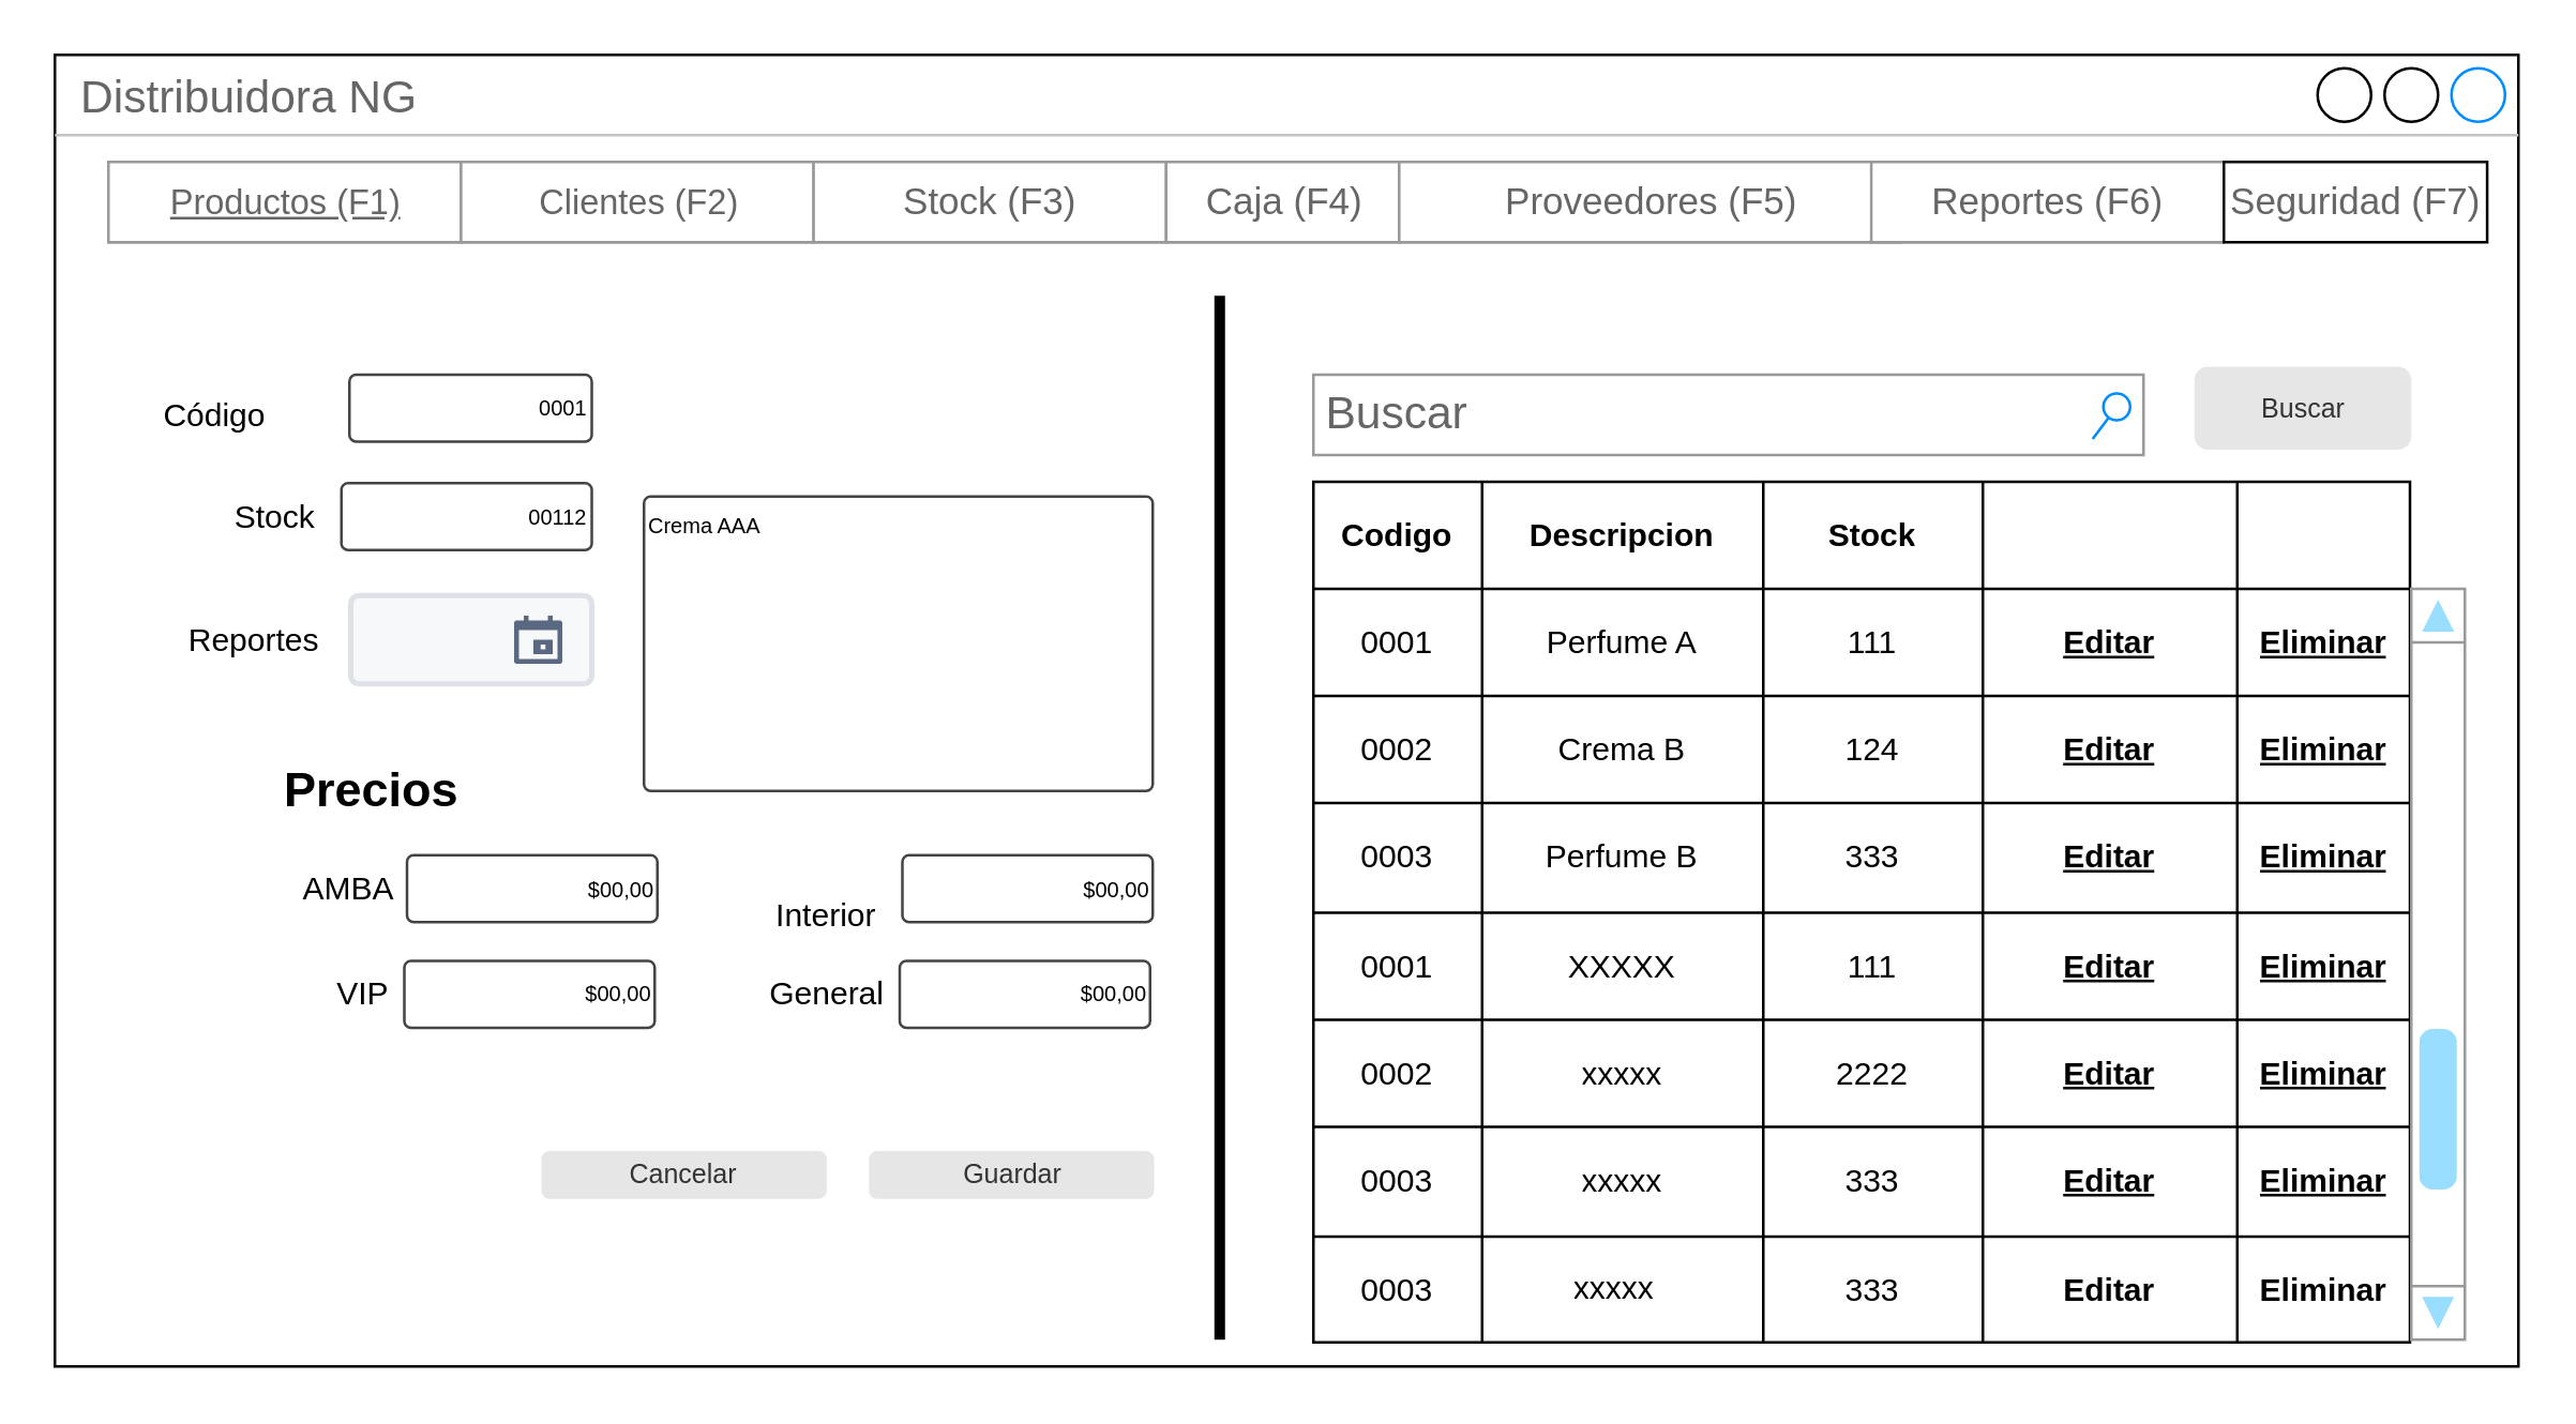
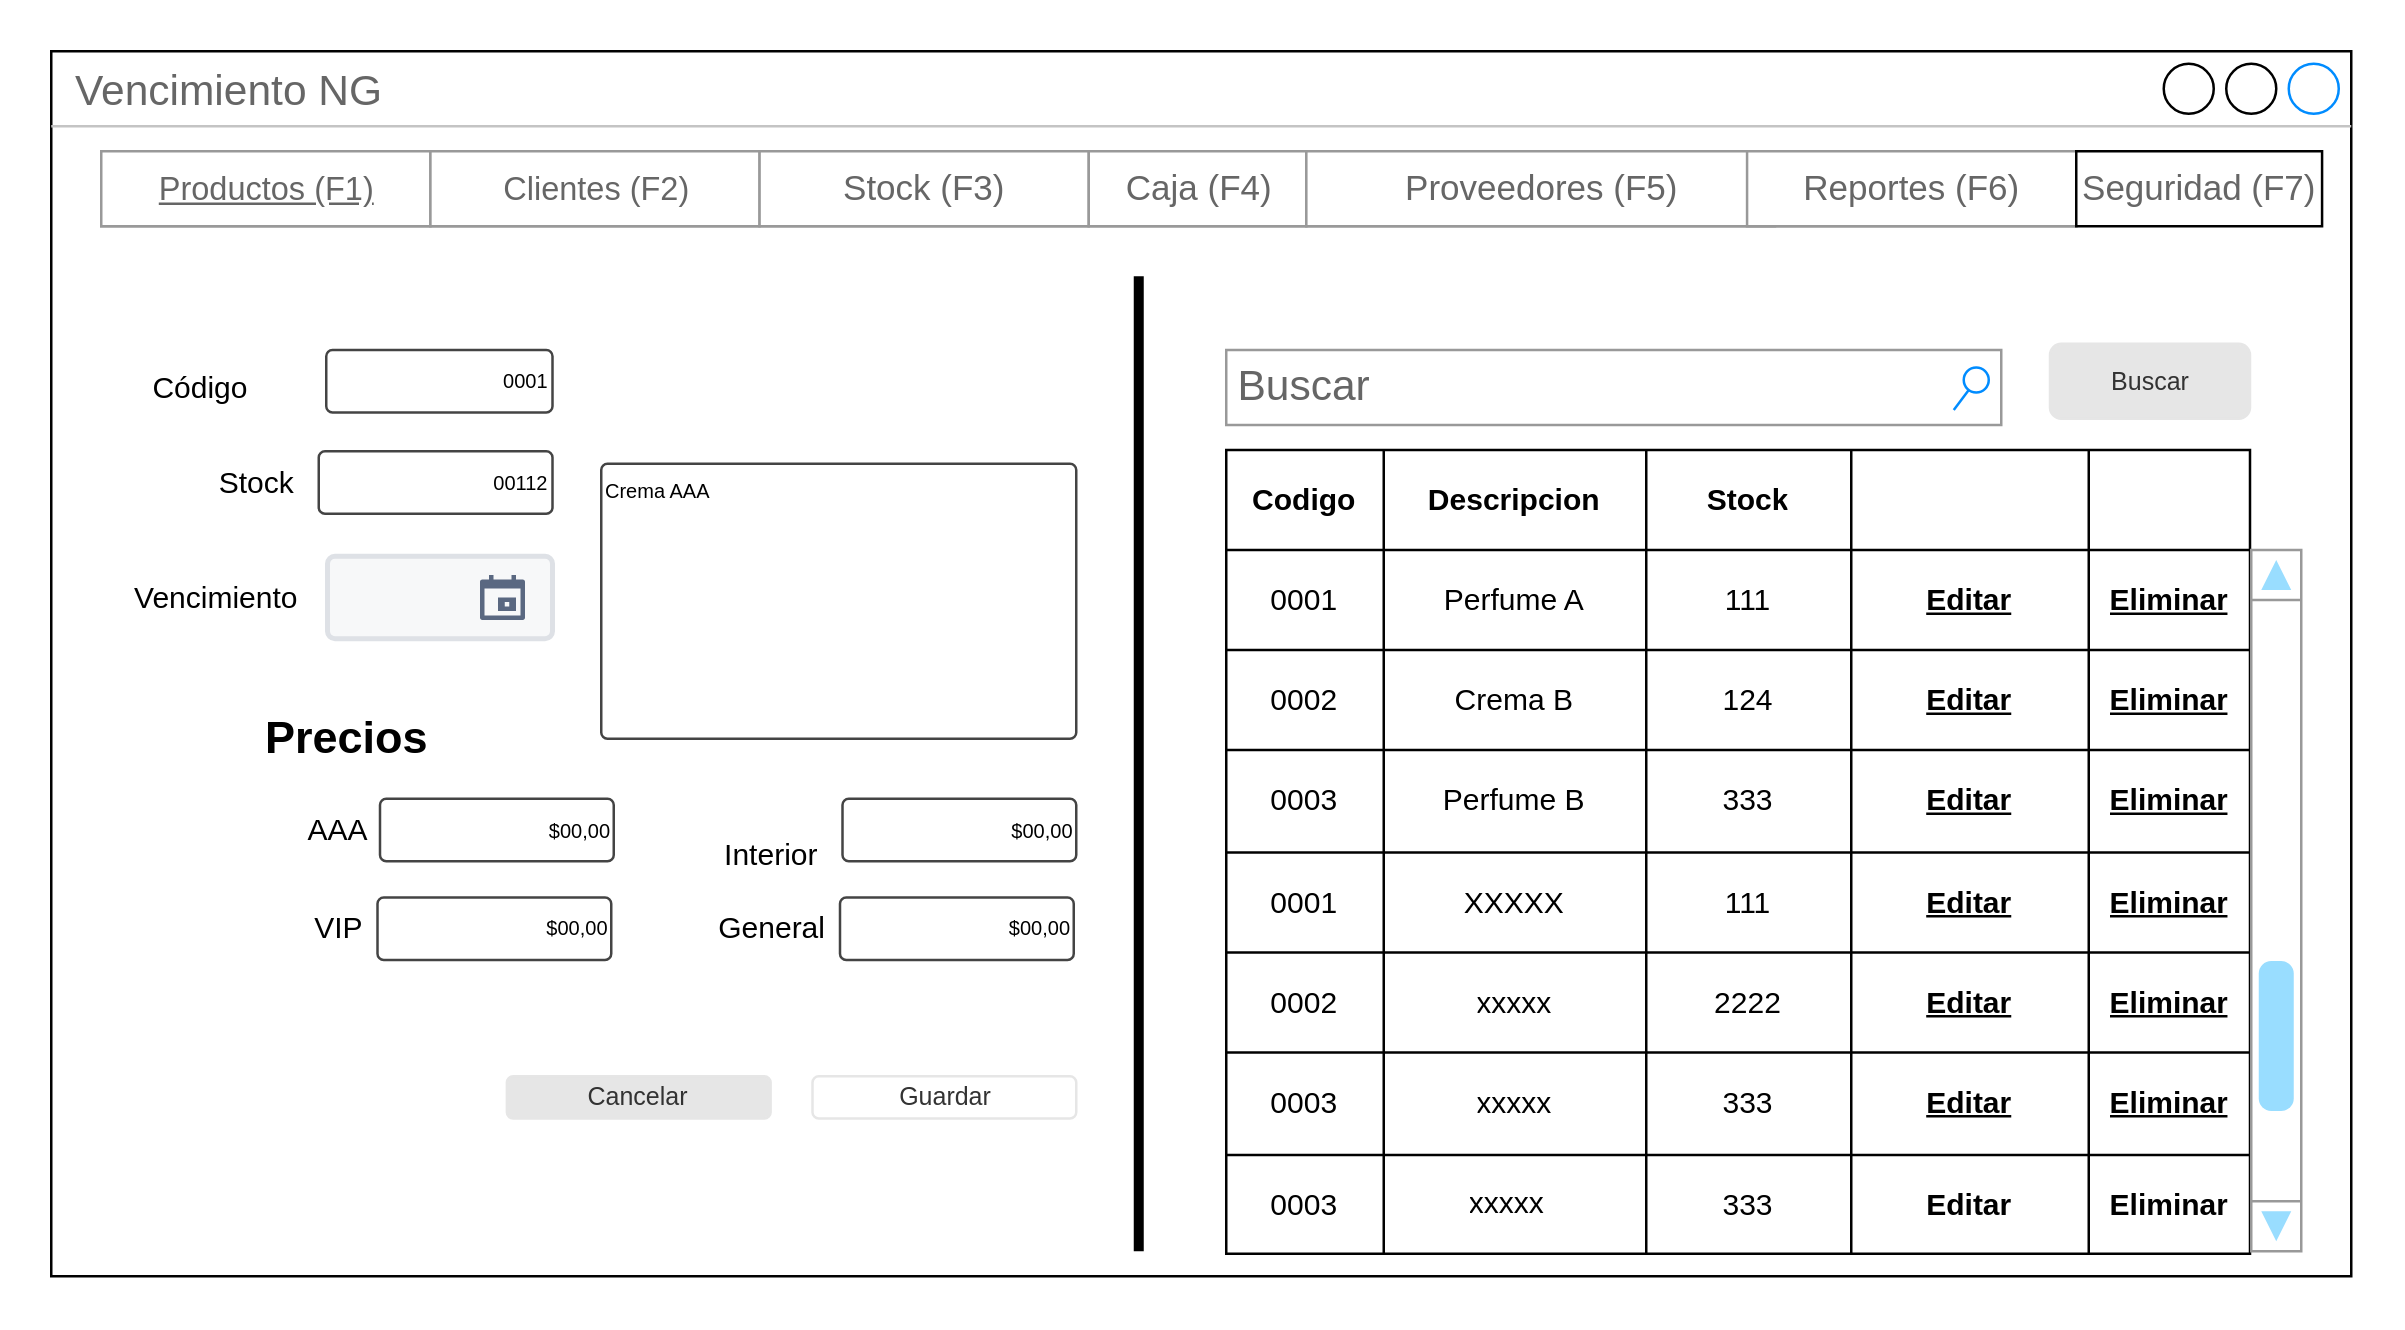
- <mxCell id="2" value="Distribuidora NG" style="strokeWidth=1;shadow=0;dashed=0;align=center;html=1;shape=mxgraph.mockup.containers.window;align=left;verticalAlign=top;spacingLeft=8;strokeColor2=#008cff;strokeColor3=#c4c4c4;fontColor=#666666;mainText=;fontSize=17;labelBackgroundColor=none;" vertex="1" parent="1"><mxGeometry x="20" y="20" width="920" height="490" as="geometry" /></mxCell>
+ <mxCell id="2" value="Vencimiento NG" style="strokeWidth=1;shadow=0;dashed=0;align=center;html=1;shape=mxgraph.mockup.containers.window;align=left;verticalAlign=top;spacingLeft=8;strokeColor2=#008cff;strokeColor3=#c4c4c4;fontColor=#666666;mainText=;fontSize=17;labelBackgroundColor=none;" vertex="1" parent="1"><mxGeometry x="20" y="20" width="920" height="490" as="geometry" /></mxCell>
- <mxCell id="78" value="Reportes" style="text;html=1;align=right;verticalAlign=middle;resizable=0;points=[];autosize=1;" vertex="1" parent="1"><mxGeometry x="39.5" y="228.5" width="80" height="20" as="geometry" /></mxCell>
+ <mxCell id="78" value="Vencimiento" style="text;html=1;align=right;verticalAlign=middle;resizable=0;points=[];autosize=1;" vertex="1" parent="1"><mxGeometry x="39.5" y="228.5" width="80" height="20" as="geometry" /></mxCell>
- <mxCell id="70" value="&amp;nbsp;AMBA" style="text;html=1;align=right;verticalAlign=middle;resizable=0;points=[];autosize=1;" vertex="1" parent="1"><mxGeometry x="97.5" y="321.5" width="50" height="20" as="geometry" /></mxCell>
+ <mxCell id="70" value="&amp;nbsp;AAA" style="text;html=1;align=right;verticalAlign=middle;resizable=0;points=[];autosize=1;" vertex="1" parent="1"><mxGeometry x="97.5" y="321.5" width="50" height="20" as="geometry" /></mxCell>
- <mxCell id="81" value="Guardar" style="rounded=1;html=1;shadow=0;dashed=0;whiteSpace=wrap;fontSize=10;fillColor=#E6E6E6;align=center;strokeColor=#E6E6E6;fontColor=#333333;" vertex="1" parent="1"><mxGeometry x="324.5" y="430" width="105.5" height="16.88" as="geometry" /></mxCell>
+ <mxCell id="81" value="Guardar" style="rounded=1;html=1;shadow=0;dashed=0;whiteSpace=wrap;fontSize=10;fillColor=#ffffff;align=center;strokeColor=#E6E6E6;fontColor=#333333;" vertex="1" parent="1"><mxGeometry x="324.5" y="430" width="105.5" height="16.88" as="geometry" /></mxCell>
